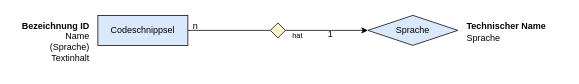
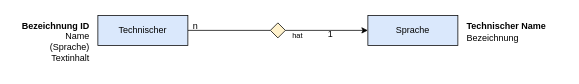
- <mxCell id="5" value="Codeschnippsel" style="rounded=0;whiteSpace=wrap;html=1;fillColor=#dae8fc;strokeColor=#000000;" parent="1" vertex="1"><mxGeometry x="130" y="20" width="120" height="40" as="geometry" /></mxCell>
+ <mxCell id="5" value="Technischer" style="rounded=0;whiteSpace=wrap;html=1;fillColor=#dae8fc;strokeColor=#000000;" parent="1" vertex="1"><mxGeometry x="130" y="20" width="120" height="40" as="geometry" /></mxCell>
- <mxCell id="2" value="Sprache" style="rhombus;whiteSpace=wrap;html=1;fillColor=#dae8fc;strokeColor=#000000;" parent="1" vertex="1"><mxGeometry x="490" y="20" width="120" height="40" as="geometry" /></mxCell>
+ <mxCell id="2" value="Sprache" style="rounded=0;whiteSpace=wrap;html=1;fillColor=#dae8fc;strokeColor=#000000;" parent="1" vertex="1"><mxGeometry x="490" y="20" width="120" height="40" as="geometry" /></mxCell>
- <mxCell id="3" value="&lt;div&gt;&lt;b&gt;Technischer Name&lt;/b&gt;&lt;/div&gt;&lt;div&gt;Sprache&lt;br&gt;&lt;/div&gt;" style="text;html=1;align=left;verticalAlign=middle;resizable=0;points=[];autosize=1;strokeColor=none;fillColor=none;" parent="1" vertex="1"><mxGeometry x="620" y="22" width="130" height="40" as="geometry" /></mxCell>
+ <mxCell id="3" value="&lt;div&gt;&lt;b&gt;Technischer Name&lt;/b&gt;&lt;/div&gt;&lt;div&gt;Bezeichnung&lt;br&gt;&lt;/div&gt;" style="text;html=1;align=left;verticalAlign=middle;resizable=0;points=[];autosize=1;strokeColor=none;fillColor=none;" parent="1" vertex="1"><mxGeometry x="620" y="22" width="130" height="40" as="geometry" /></mxCell>
